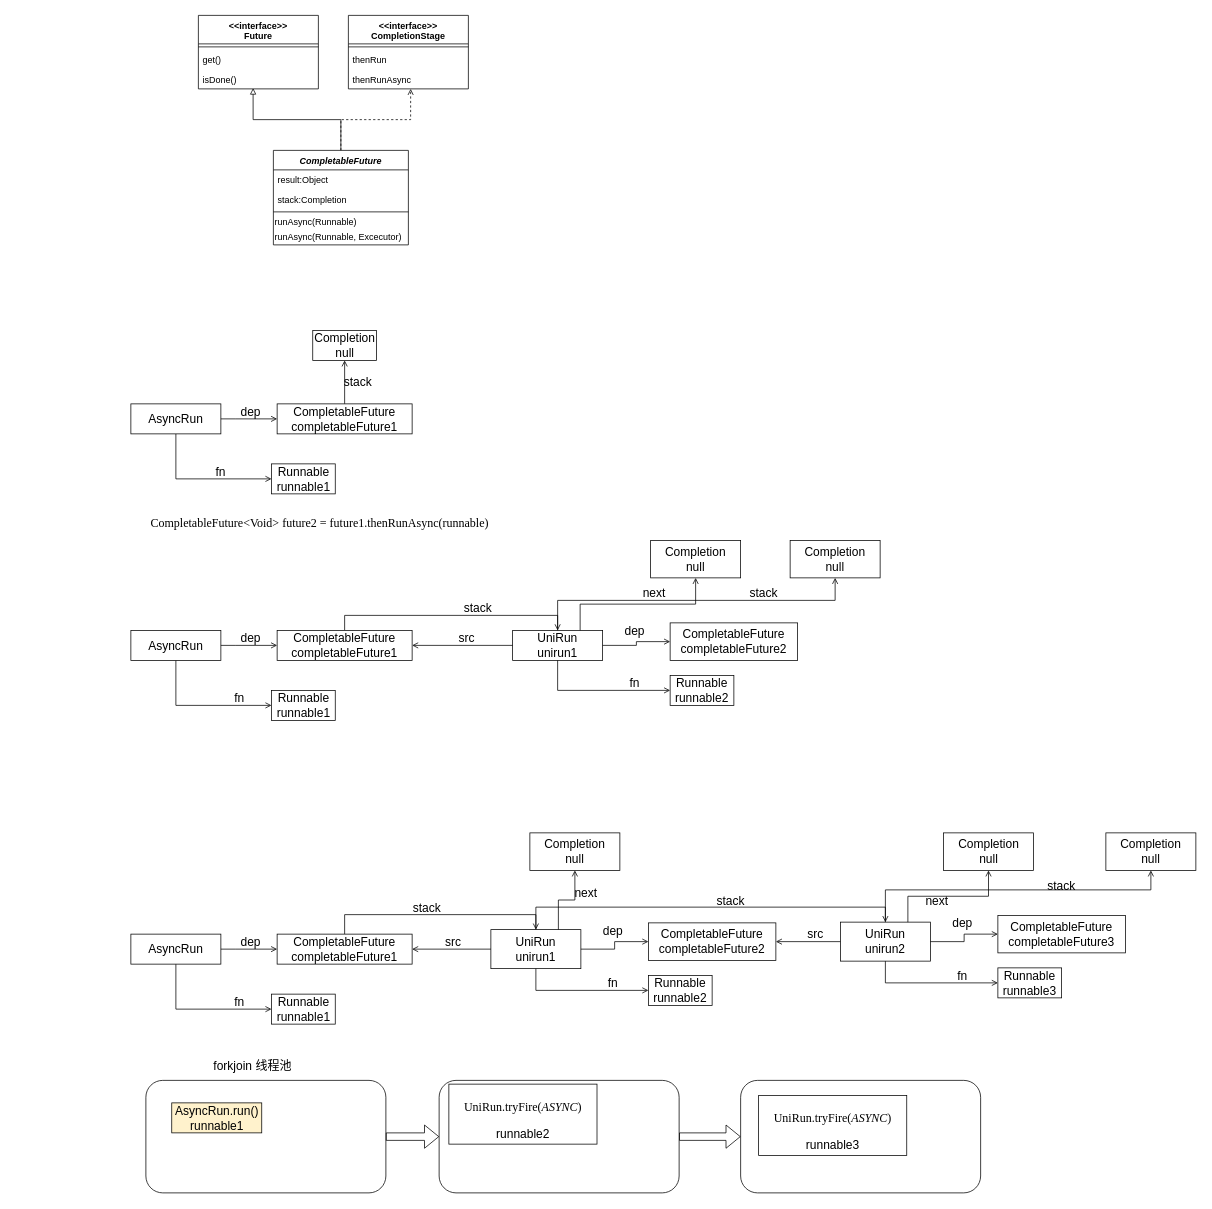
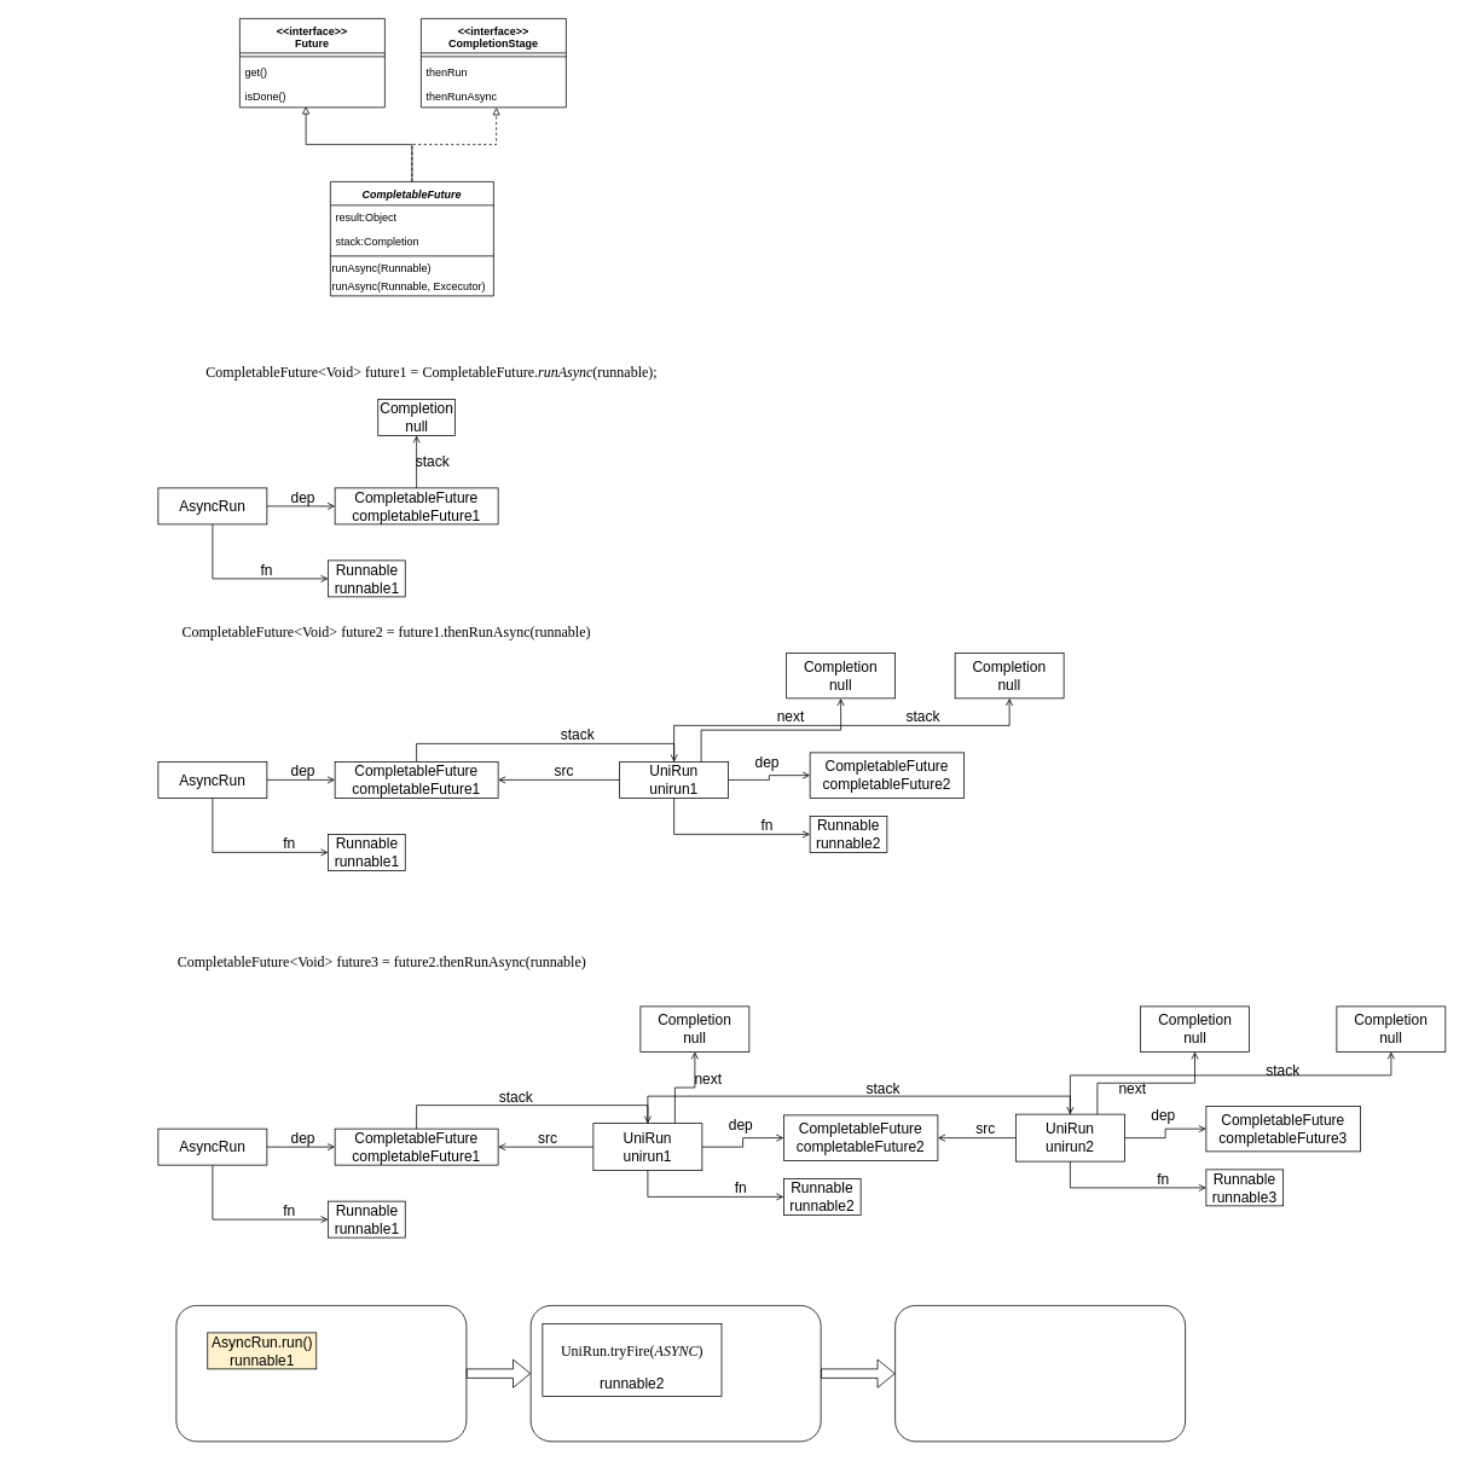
- <mxCell id="3" style="edgeStyle=orthogonalEdgeStyle;rounded=0;orthogonalLoop=1;jettySize=auto;html=1;entryX=0.519;entryY=1;entryDx=0;entryDy=0;entryPerimeter=0;dashed=1;endArrow=open;endFill=0;" edge="1" parent="1" source="12" target="11"><mxGeometry relative="1" as="geometry" /></mxCell>
+ <mxCell id="3" style="edgeStyle=orthogonalEdgeStyle;rounded=0;orthogonalLoop=1;jettySize=auto;html=1;entryX=0.519;entryY=1;entryDx=0;entryDy=0;entryPerimeter=0;dashed=1;endArrow=block;endFill=0;" edge="1" parent="1" source="12" target="11"><mxGeometry relative="1" as="geometry" /></mxCell>
+ <mxCell id="18" value="&lt;pre style=&quot;font-family: &amp;#34;jetbrains mono&amp;#34; ; font-size: 12pt&quot;&gt;&lt;span style=&quot;background-color: rgb(255 , 255 , 255)&quot;&gt;CompletableFuture&amp;lt;Void&amp;gt; future1 = CompletableFuture.&lt;span style=&quot;font-style: italic&quot;&gt;runAsync&lt;/span&gt;(runnable);&lt;/span&gt;&lt;/pre&gt;" style="text;html=1;strokeColor=none;fillColor=none;align=center;verticalAlign=middle;whiteSpace=wrap;rounded=0;labelBackgroundColor=none;" vertex="1" parent="1"><mxGeometry x="126" y="400" width="700" height="20" as="geometry" /></mxCell>
+ <mxCell id="54" value="&lt;pre style=&quot;font-family: &amp;#34;jetbrains mono&amp;#34; ; font-size: 12pt&quot;&gt;&lt;pre style=&quot;font-family: &amp;#34;jetbrains mono&amp;#34; ; font-size: 12pt&quot;&gt;&lt;span style=&quot;background-color: rgb(255 , 255 , 255)&quot;&gt;CompletableFuture&amp;lt;Void&amp;gt; future3 = future2.thenRunAsync(runnable)&lt;/span&gt;&lt;/pre&gt;&lt;/pre&gt;" style="text;html=1;strokeColor=none;fillColor=none;align=center;verticalAlign=middle;whiteSpace=wrap;rounded=0;" vertex="1" parent="1"><mxGeometry x="20.5" y="1050" width="800" height="20" as="geometry" /></mxCell>
- <mxCell id="98" value="&lt;span style=&quot;font-size: 16px&quot;&gt;forkjoin 线程池&lt;/span&gt;" style="text;html=1;strokeColor=none;fillColor=none;align=center;verticalAlign=middle;whiteSpace=wrap;rounded=0;labelBackgroundColor=none;" vertex="1" parent="96"><mxGeometry x="87" width="111" height="20" as="geometry" /></mxCell>
- <mxCell id="102" value="&lt;font style=&quot;font-size: 16px&quot;&gt;&lt;pre style=&quot;font-family: &amp;#34;jetbrains mono&amp;#34; ; font-size: 12pt&quot;&gt;&lt;span style=&quot;background-color: rgb(255 , 255 , 255)&quot;&gt;UniRun.tryFire(&lt;span style=&quot;font-style: italic&quot;&gt;ASYNC&lt;/span&gt;)&lt;/span&gt;&lt;/pre&gt;&lt;font style=&quot;background-color: rgb(255 , 255 , 255)&quot;&gt;runnable2&lt;/font&gt;&lt;br&gt;&lt;/font&gt;" style="rounded=0;whiteSpace=wrap;html=1;labelBackgroundColor=none;align=center;" vertex="1" parent="96"><mxGeometry x="404" y="35" width="197.5" height="80" as="geometry" /></mxCell>
+ <mxCell id="102" value="&lt;font style=&quot;font-size: 16px&quot;&gt;&lt;pre style=&quot;font-family: &amp;#34;jetbrains mono&amp;#34; ; font-size: 12pt&quot;&gt;&lt;span style=&quot;background-color: rgb(255 , 255 , 255)&quot;&gt;UniRun.tryFire(&lt;span style=&quot;font-style: italic&quot;&gt;ASYNC&lt;/span&gt;)&lt;/span&gt;&lt;/pre&gt;&lt;font style=&quot;background-color: rgb(255 , 255 , 255)&quot;&gt;runnable2&lt;/font&gt;&lt;br&gt;&lt;/font&gt;" style="rounded=0;whiteSpace=wrap;html=1;labelBackgroundColor=none;align=center;" vertex="1" parent="96"><mxGeometry x="404" y="50" width="197.5" height="80" as="geometry" /></mxCell>
- <mxCell id="105" value="&lt;font style=&quot;font-size: 16px&quot;&gt;&lt;pre style=&quot;font-family: &amp;#34;jetbrains mono&amp;#34; ; font-size: 12pt&quot;&gt;&lt;span style=&quot;background-color: rgb(255 , 255 , 255)&quot;&gt;UniRun.tryFire(&lt;span style=&quot;font-style: italic&quot;&gt;ASYNC&lt;/span&gt;)&lt;/span&gt;&lt;/pre&gt;&lt;font style=&quot;background-color: rgb(255 , 255 , 255)&quot;&gt;runnable3&lt;/font&gt;&lt;br&gt;&lt;/font&gt;" style="rounded=0;whiteSpace=wrap;html=1;labelBackgroundColor=none;align=center;" vertex="1" parent="96"><mxGeometry x="817" y="50" width="197.5" height="80" as="geometry" /></mxCell>
